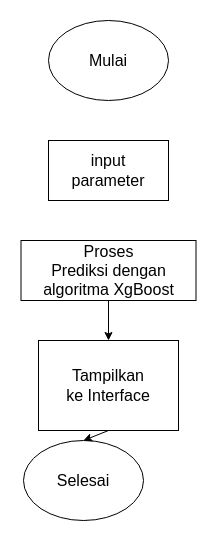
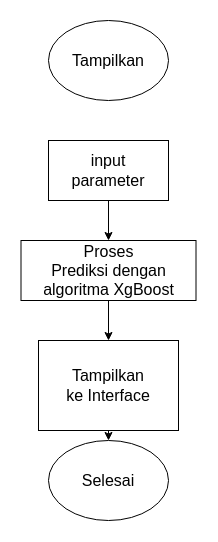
- <mxCell id="2" value="&lt;font style=&quot;font-size: 16px&quot;&gt;Mulai&lt;/font&gt;" style="ellipse;whiteSpace=wrap;html=1;" vertex="1" parent="1"><mxGeometry x="48" y="20" width="120" height="80" as="geometry" /></mxCell>
+ <mxCell id="2" value="&lt;font style=&quot;font-size: 16px&quot;&gt;Tampilkan&lt;/font&gt;" style="ellipse;whiteSpace=wrap;html=1;" vertex="1" parent="1"><mxGeometry x="48" y="20" width="120" height="80" as="geometry" /></mxCell>
+ <mxCell id="7" value="" style="endArrow=classic;html=1;exitX=0.5;exitY=1;exitDx=0;exitDy=0;entryX=0.5;entryY=0;entryDx=0;entryDy=0;" edge="1" parent="1" source="4" target="5"><mxGeometry width="50" height="50" relative="1" as="geometry"><mxPoint x="148" y="270" as="sourcePoint" /><mxPoint x="198" y="220" as="targetPoint" /></mxGeometry></mxCell>
- <mxCell id="3" value="&lt;font style=&quot;font-size: 16px&quot;&gt;Selesai&lt;/font&gt;" style="ellipse;whiteSpace=wrap;html=1;" vertex="1" parent="1"><mxGeometry x="23" y="440" width="120" height="80" as="geometry" /></mxCell>
+ <mxCell id="3" value="&lt;font style=&quot;font-size: 16px&quot;&gt;Selesai&lt;/font&gt;" style="ellipse;whiteSpace=wrap;html=1;" vertex="1" parent="1"><mxGeometry x="48" y="440" width="120" height="80" as="geometry" /></mxCell>
